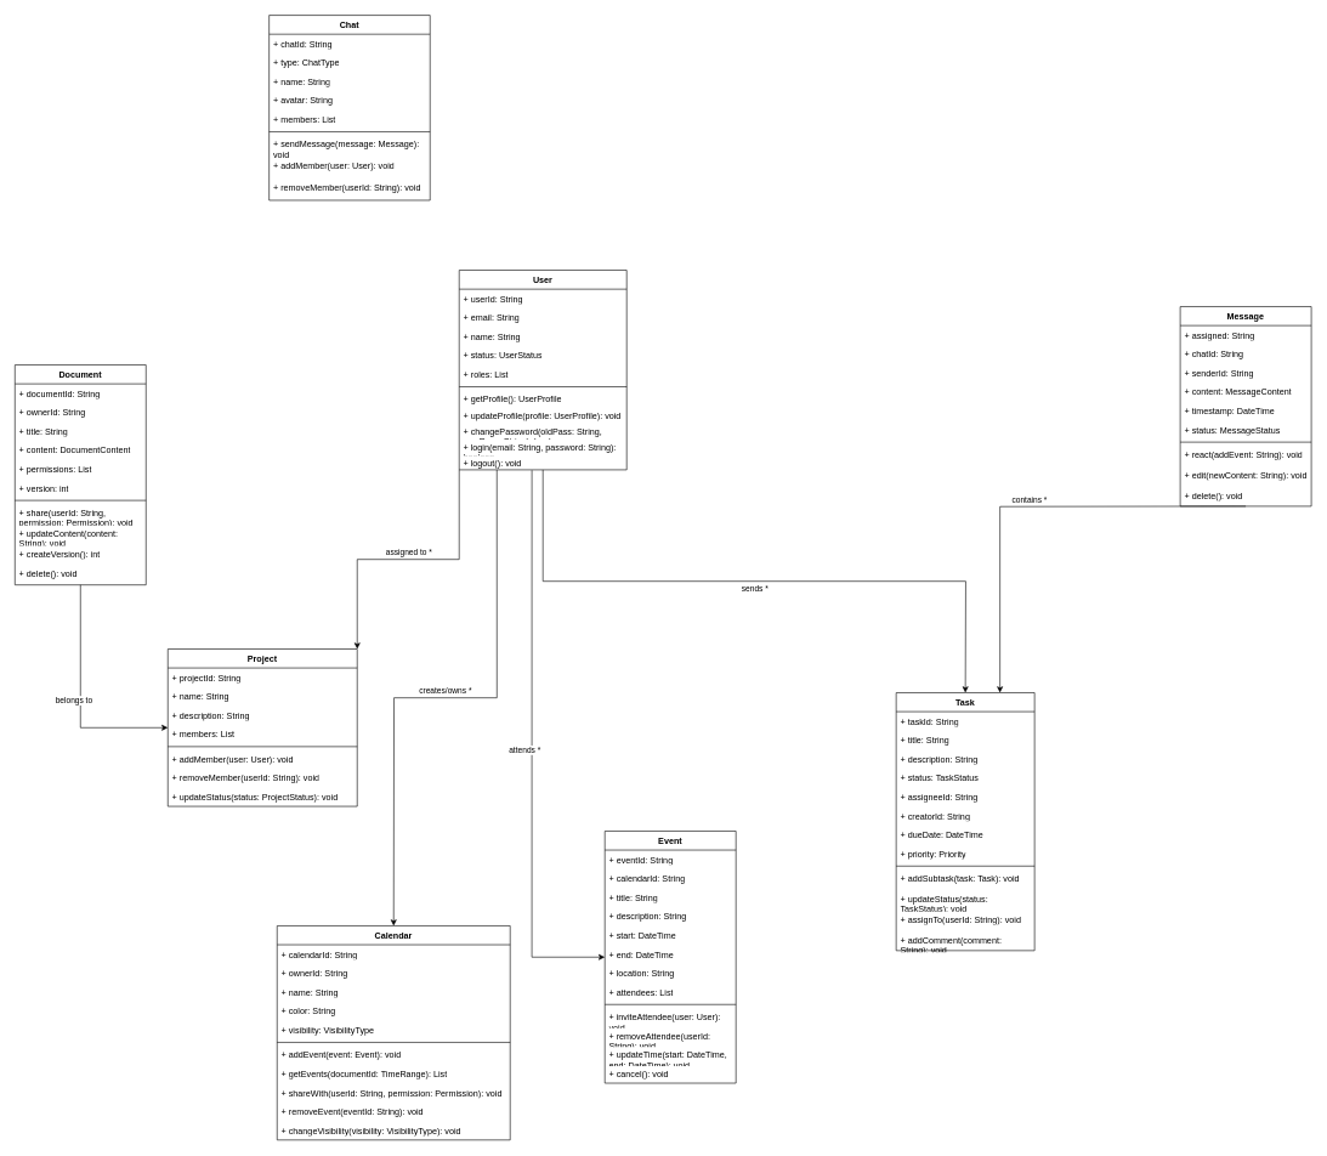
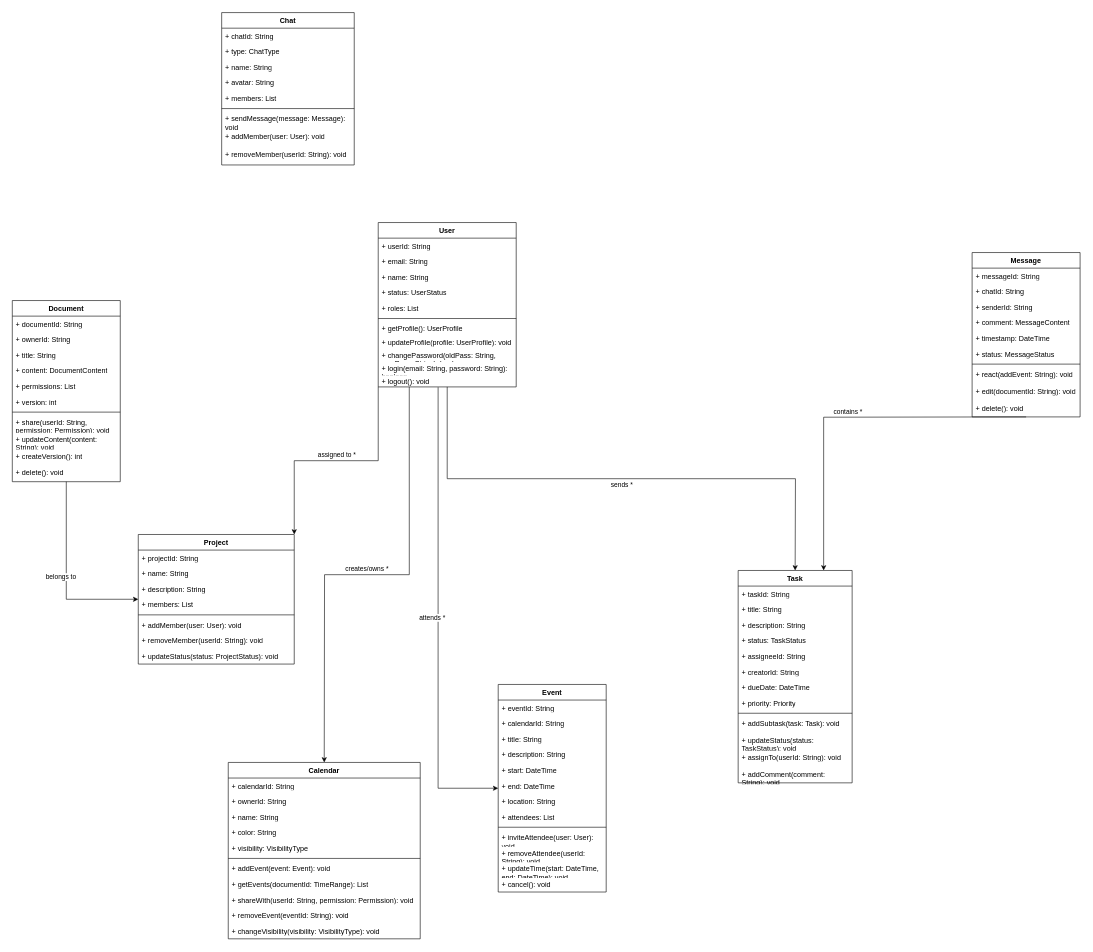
- <mxCell id="15" value="+ assigned: String" style="text;strokeColor=none;fillColor=none;align=left;verticalAlign=top;spacingLeft=4;spacingRight=4;overflow=hidden;rotatable=0;points=[[0,0.5],[1,0.5]];portConstraint=eastwest;whiteSpace=wrap;html=1;" parent="14" vertex="1"><mxGeometry y="26" width="180" height="26" as="geometry" /></mxCell>
+ <mxCell id="15" value="+ messageId: String" style="text;strokeColor=none;fillColor=none;align=left;verticalAlign=top;spacingLeft=4;spacingRight=4;overflow=hidden;rotatable=0;points=[[0,0.5],[1,0.5]];portConstraint=eastwest;whiteSpace=wrap;html=1;" parent="14" vertex="1"><mxGeometry y="26" width="180" height="26" as="geometry" /></mxCell>
- <mxCell id="18" value="+ content: MessageContent" style="text;strokeColor=none;fillColor=none;align=left;verticalAlign=top;spacingLeft=4;spacingRight=4;overflow=hidden;rotatable=0;points=[[0,0.5],[1,0.5]];portConstraint=eastwest;whiteSpace=wrap;html=1;" parent="14" vertex="1"><mxGeometry y="104" width="180" height="26" as="geometry" /></mxCell>
+ <mxCell id="18" value="+ comment: MessageContent" style="text;strokeColor=none;fillColor=none;align=left;verticalAlign=top;spacingLeft=4;spacingRight=4;overflow=hidden;rotatable=0;points=[[0,0.5],[1,0.5]];portConstraint=eastwest;whiteSpace=wrap;html=1;" parent="14" vertex="1"><mxGeometry y="104" width="180" height="26" as="geometry" /></mxCell>
- <mxCell id="23" value="+ edit(newContent: String): void" style="text;strokeColor=none;fillColor=none;align=left;verticalAlign=top;spacingLeft=4;spacingRight=4;overflow=hidden;rotatable=0;points=[[0,0.5],[1,0.5]];portConstraint=eastwest;whiteSpace=wrap;html=1;" parent="14" vertex="1"><mxGeometry y="218" width="180" height="28" as="geometry" /></mxCell>
+ <mxCell id="23" value="+ edit(documentId: String): void" style="text;strokeColor=none;fillColor=none;align=left;verticalAlign=top;spacingLeft=4;spacingRight=4;overflow=hidden;rotatable=0;points=[[0,0.5],[1,0.5]];portConstraint=eastwest;whiteSpace=wrap;html=1;" parent="14" vertex="1"><mxGeometry y="218" width="180" height="28" as="geometry" /></mxCell>
